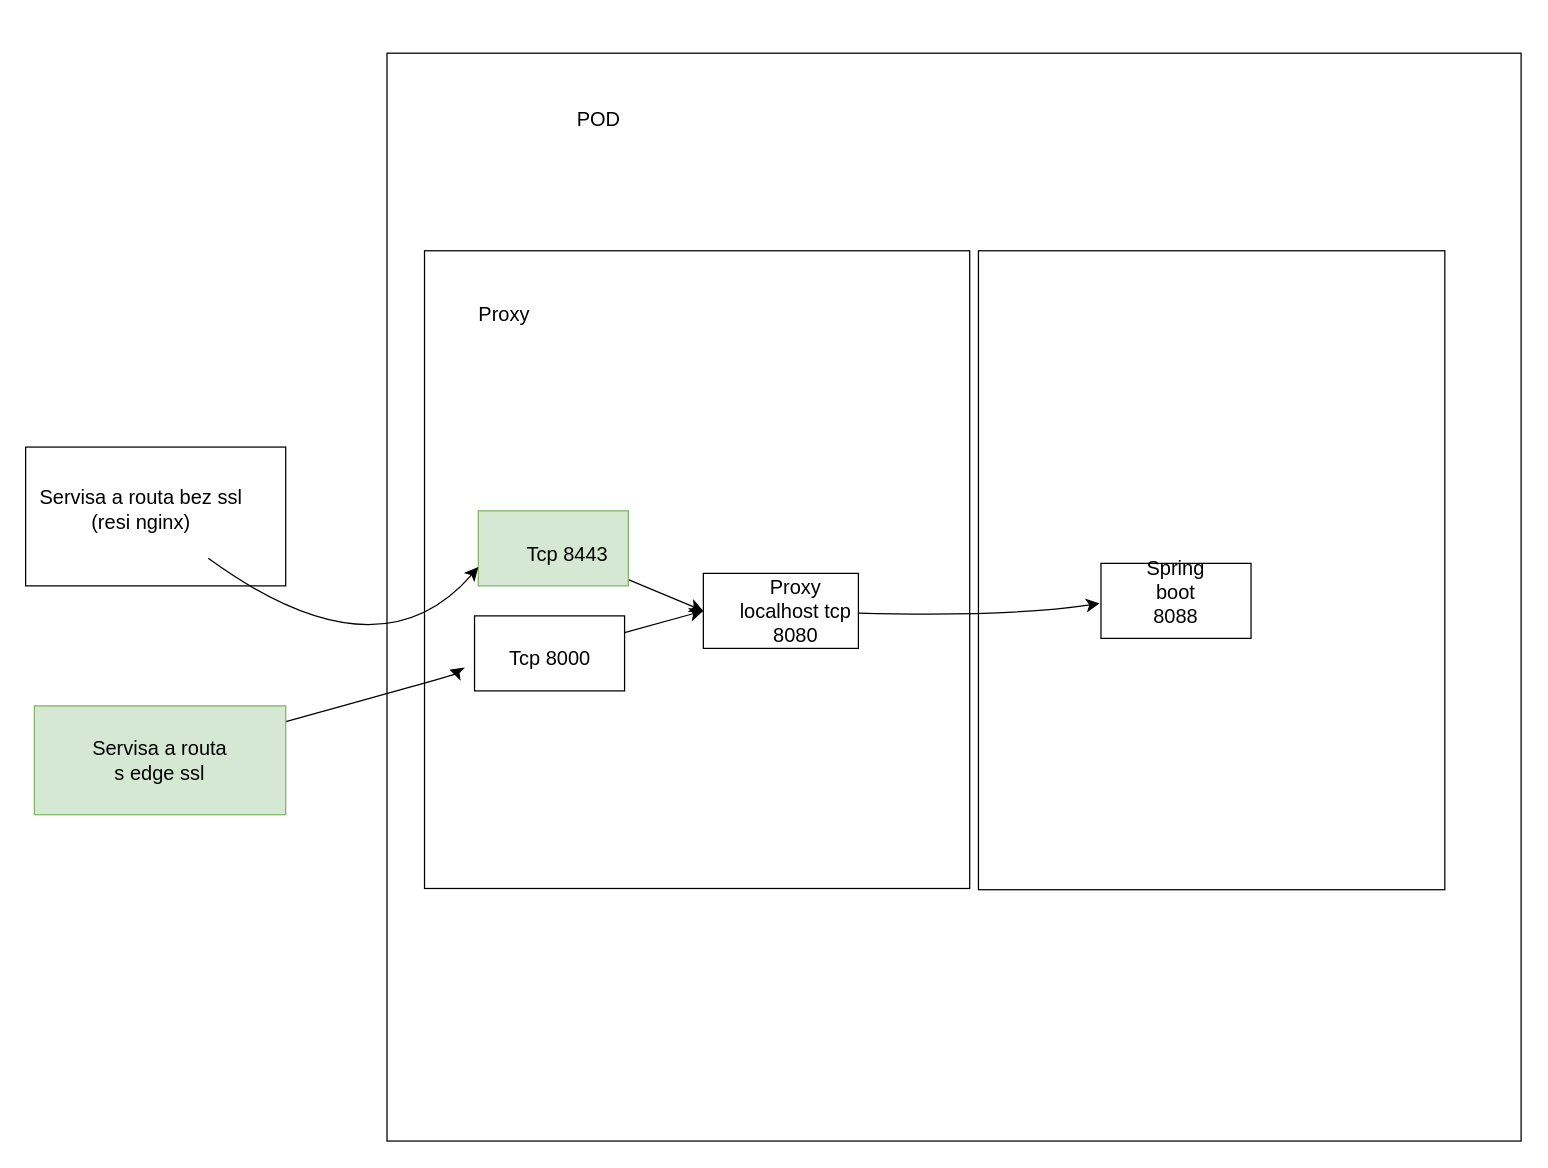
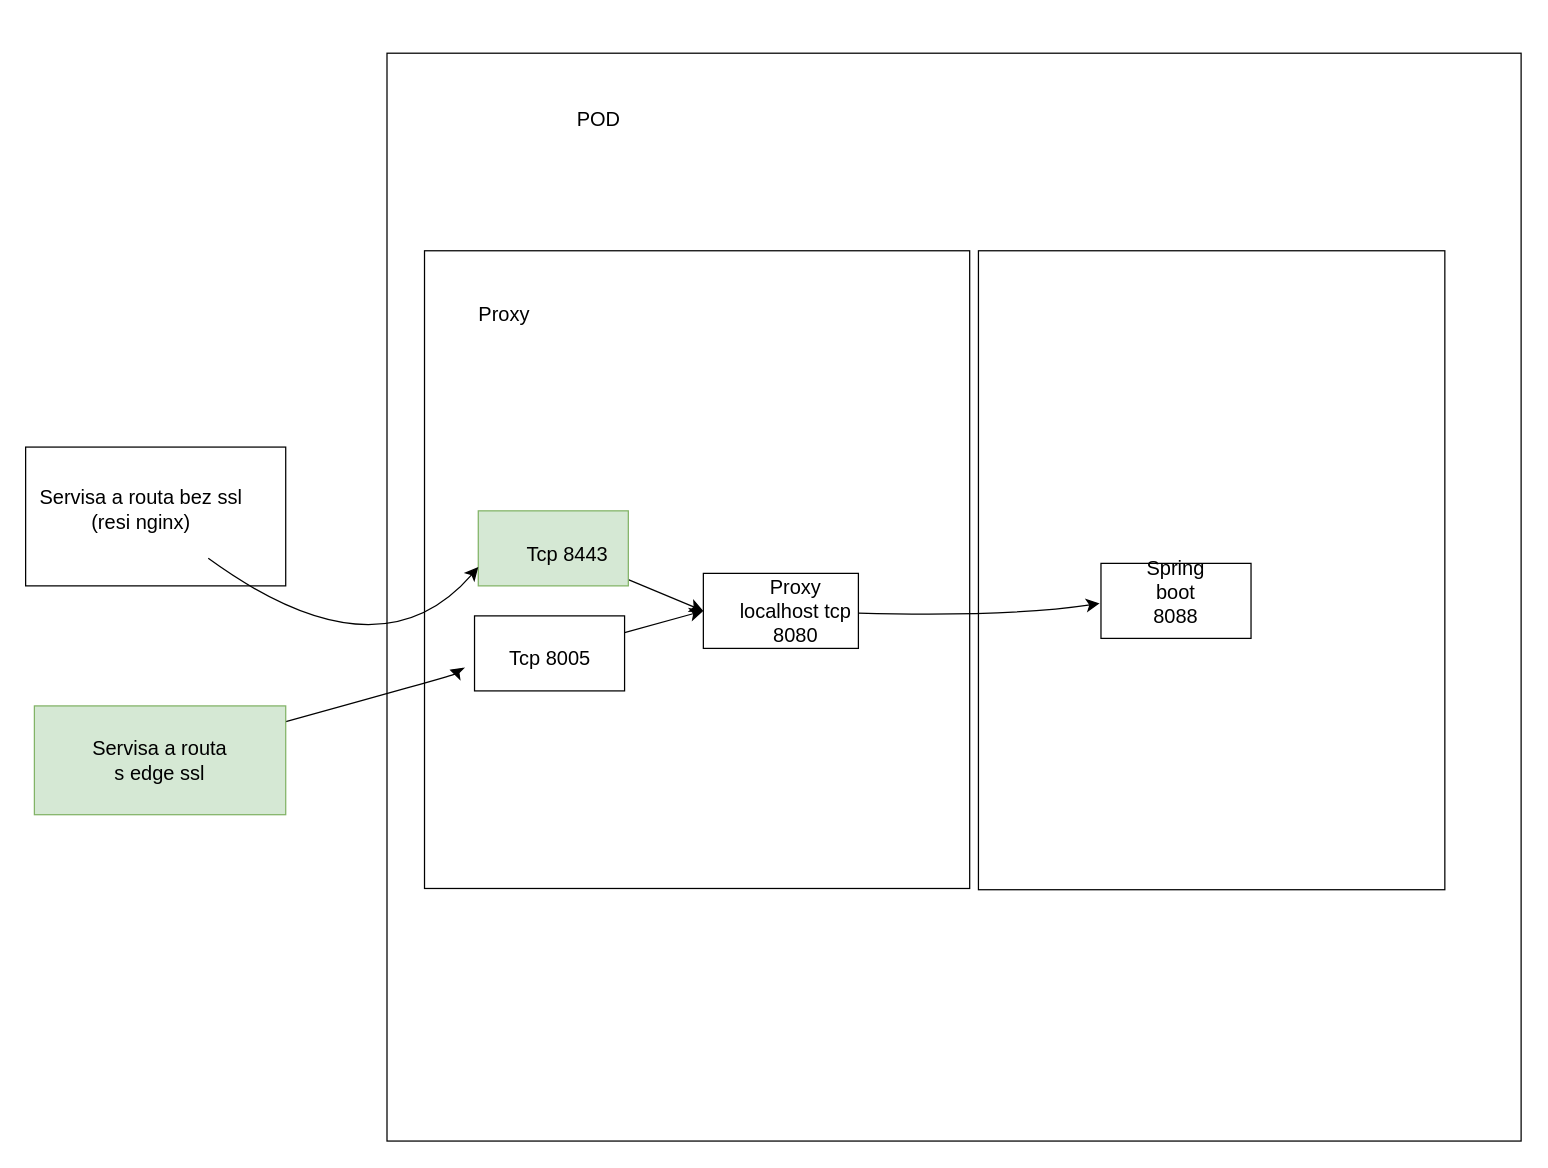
- <mxCell id="9" value="Tcp 8000" style="text;strokeColor=none;align=center;fillColor=none;html=1;verticalAlign=middle;whiteSpace=wrap;rounded=0;fontSize=16;" vertex="1" parent="1"><mxGeometry x="387.5" y="511" width="103" height="30" as="geometry" /></mxCell>
+ <mxCell id="9" value="Tcp 8005" style="text;strokeColor=none;align=center;fillColor=none;html=1;verticalAlign=middle;whiteSpace=wrap;rounded=0;fontSize=16;" vertex="1" parent="1"><mxGeometry x="387.5" y="511" width="103" height="30" as="geometry" /></mxCell>
